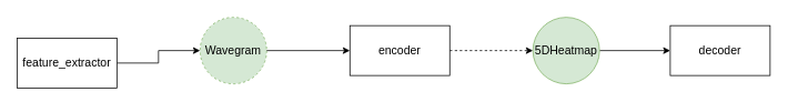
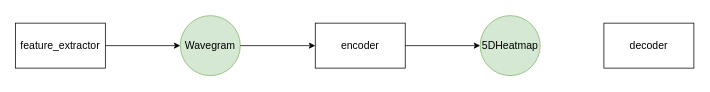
- <mxCell id="9" value="&lt;font style=&quot;font-size: 14px;&quot;&gt;Wavegram&lt;/font&gt;" style="ellipse;whiteSpace=wrap;html=1;rounded=0;fillColor=#d5e8d4;strokeColor=#82b366;dashed=1;" vertex="1" parent="1"><mxGeometry x="240" y="20" width="80" height="80" as="geometry" /></mxCell>
+ <mxCell id="9" value="&lt;font style=&quot;font-size: 14px;&quot;&gt;Wavegram&lt;/font&gt;" style="ellipse;whiteSpace=wrap;html=1;rounded=0;fillColor=#d5e8d4;strokeColor=#82b366;" vertex="1" parent="1"><mxGeometry x="240" y="20" width="80" height="80" as="geometry" /></mxCell>
- <mxCell id="4" style="edgeStyle=orthogonalEdgeStyle;rounded=0;orthogonalLoop=1;jettySize=auto;html=1;exitX=1;exitY=0.5;exitDx=0;exitDy=0;entryX=0;entryY=0.5;entryDx=0;entryDy=0;dashed=1;" edge="1" parent="1" source="5" target="7"><mxGeometry relative="1" as="geometry" /></mxCell>
+ <mxCell id="4" style="edgeStyle=orthogonalEdgeStyle;rounded=0;orthogonalLoop=1;jettySize=auto;html=1;exitX=1;exitY=0.5;exitDx=0;exitDy=0;entryX=0;entryY=0.5;entryDx=0;entryDy=0;" edge="1" parent="1" source="5" target="7"><mxGeometry relative="1" as="geometry" /></mxCell>
- <mxCell id="6" style="edgeStyle=orthogonalEdgeStyle;rounded=0;orthogonalLoop=1;jettySize=auto;html=1;exitX=1;exitY=0.5;exitDx=0;exitDy=0;entryX=0;entryY=0.5;entryDx=0;entryDy=0;" edge="1" parent="1" source="7" target="8"><mxGeometry relative="1" as="geometry" /></mxCell>
- <mxCell id="3" value="&lt;font style=&quot;font-size: 14px;&quot;&gt;feature_extractor&lt;/font&gt;" style="rounded=0;whiteSpace=wrap;html=1;" vertex="1" parent="1"><mxGeometry x="20" y="45" width="120" height="60" as="geometry" /></mxCell>
+ <mxCell id="3" value="&lt;font style=&quot;font-size: 14px;&quot;&gt;feature_extractor&lt;/font&gt;" style="rounded=0;whiteSpace=wrap;html=1;" vertex="1" parent="1"><mxGeometry x="20" y="30" width="120" height="60" as="geometry" /></mxCell>
